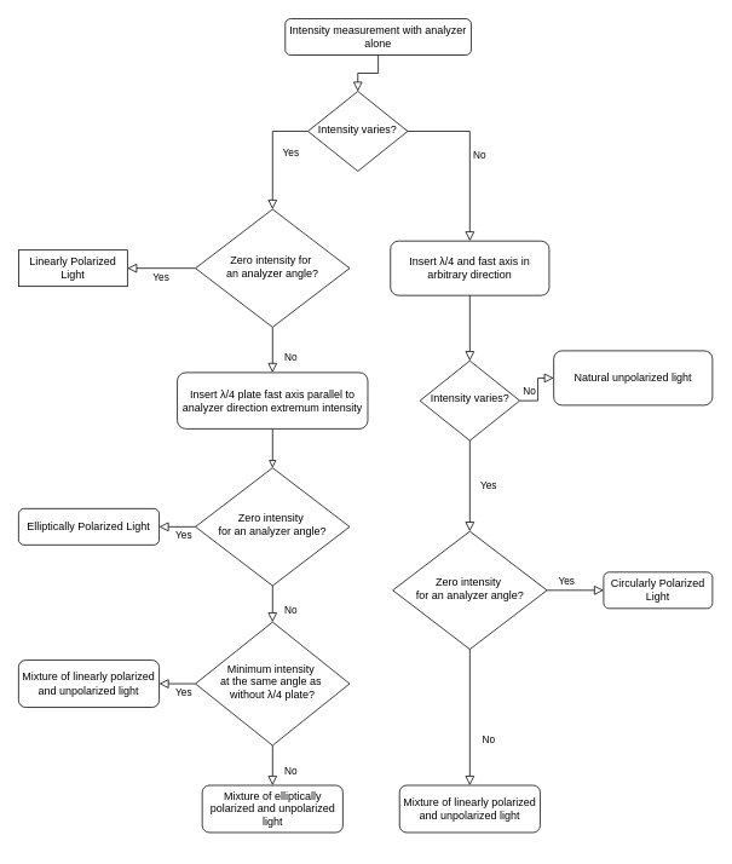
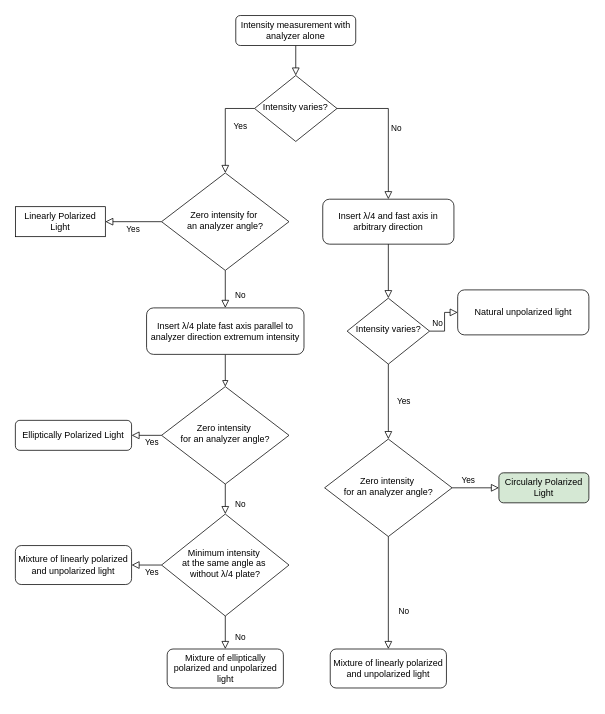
- <mxCell id="3" value="Intensity measurement with analyzer alone" style="rounded=1;whiteSpace=wrap;html=1;fontSize=12;glass=0;strokeWidth=1;shadow=0;" parent="1" vertex="1"><mxGeometry x="314" y="20" width="205" height="40" as="geometry" /></mxCell>
+ <mxCell id="3" value="Intensity measurement with analyzer alone" style="rounded=1;whiteSpace=wrap;html=1;fontSize=12;glass=0;strokeWidth=1;shadow=0;" parent="1" vertex="1"><mxGeometry x="314" y="20" width="160" height="40" as="geometry" /></mxCell>
- <mxCell id="29" value="Circularly Polarized Light" style="rounded=1;whiteSpace=wrap;html=1;fontSize=12;glass=0;strokeWidth=1;shadow=0;" vertex="1" parent="1"><mxGeometry x="665" y="630" width="120" height="40" as="geometry" /></mxCell>
+ <mxCell id="29" value="Circularly Polarized Light" style="rounded=1;whiteSpace=wrap;html=1;fontSize=12;glass=0;strokeWidth=1;shadow=0;fillColor=#d5e8d4;" vertex="1" parent="1"><mxGeometry x="665" y="630" width="120" height="40" as="geometry" /></mxCell>
